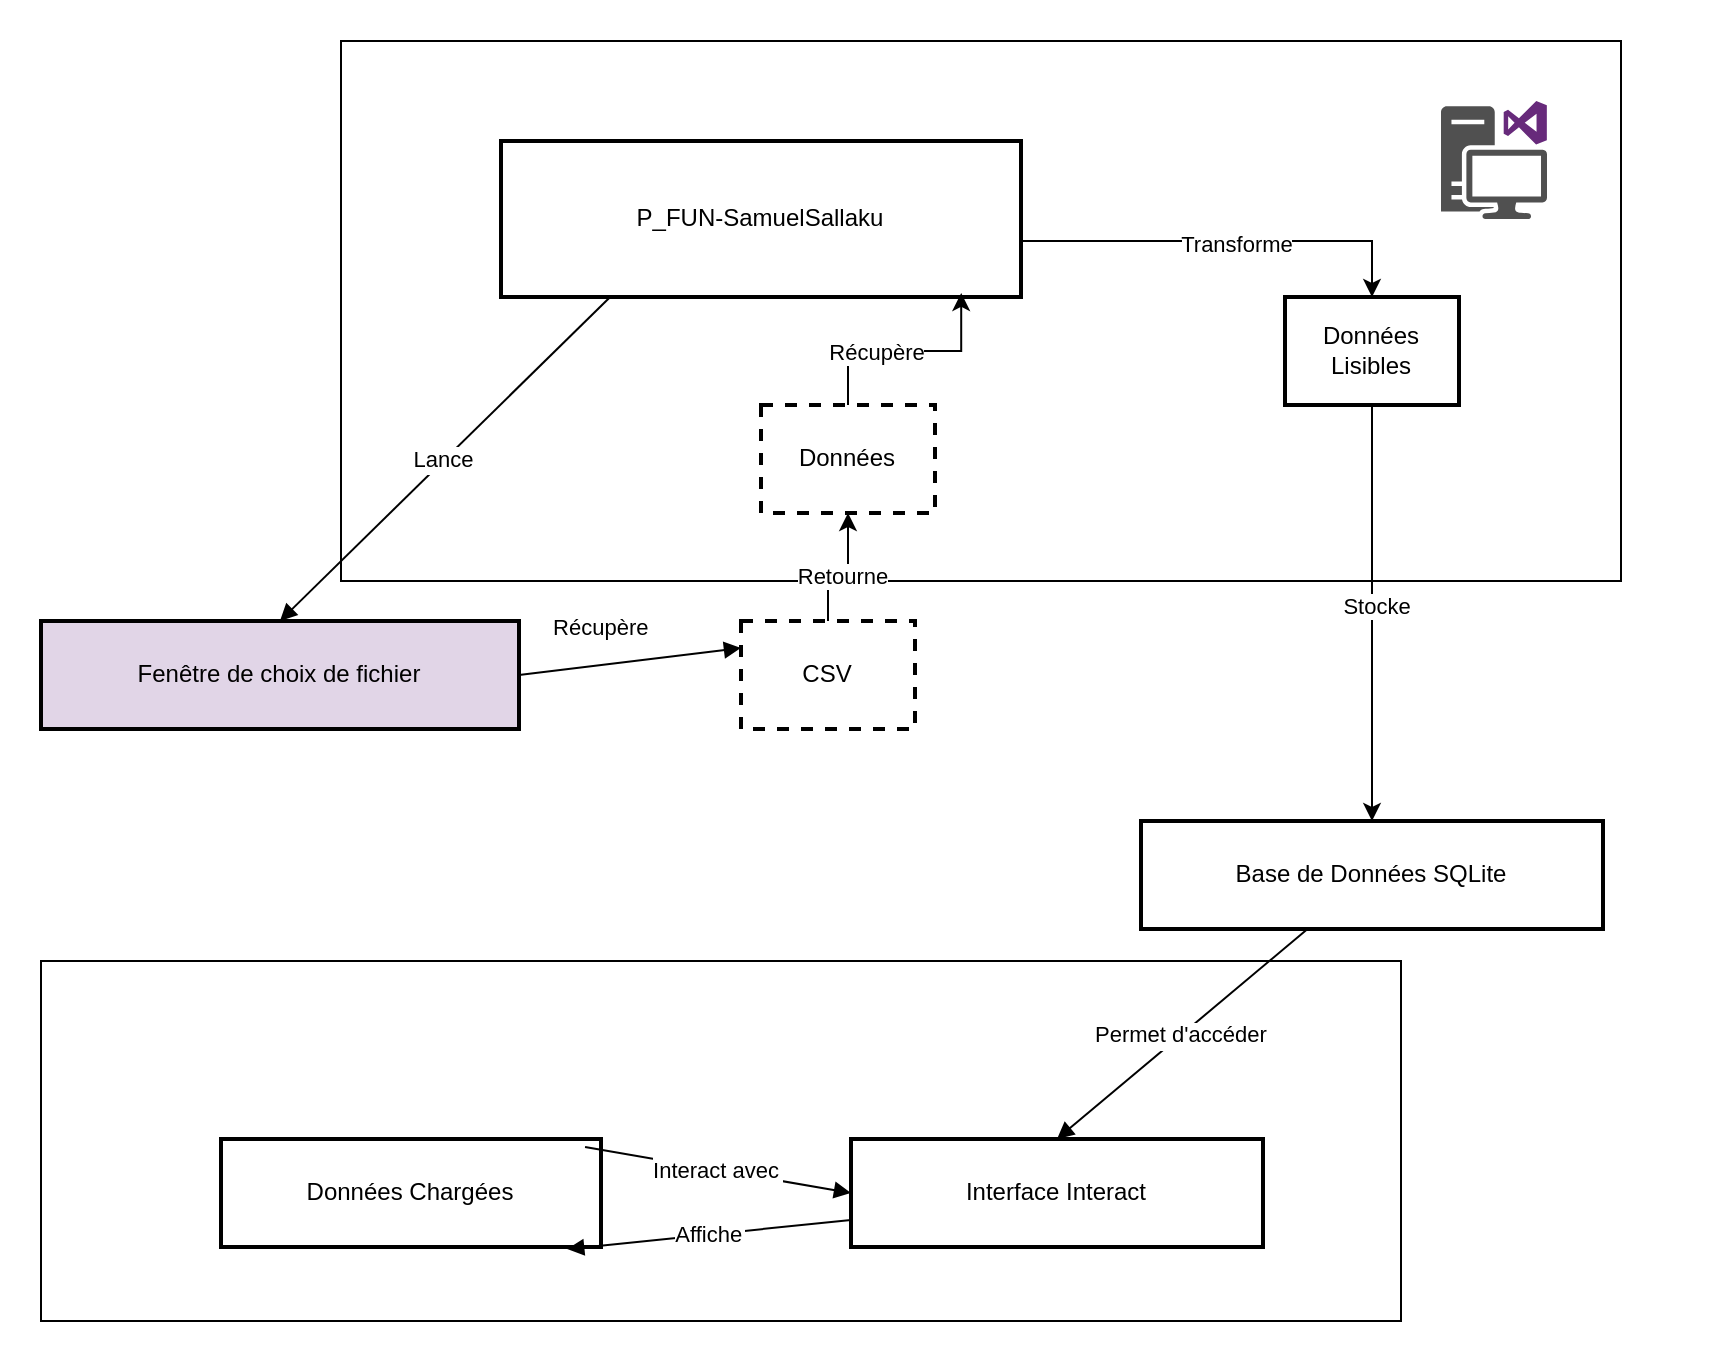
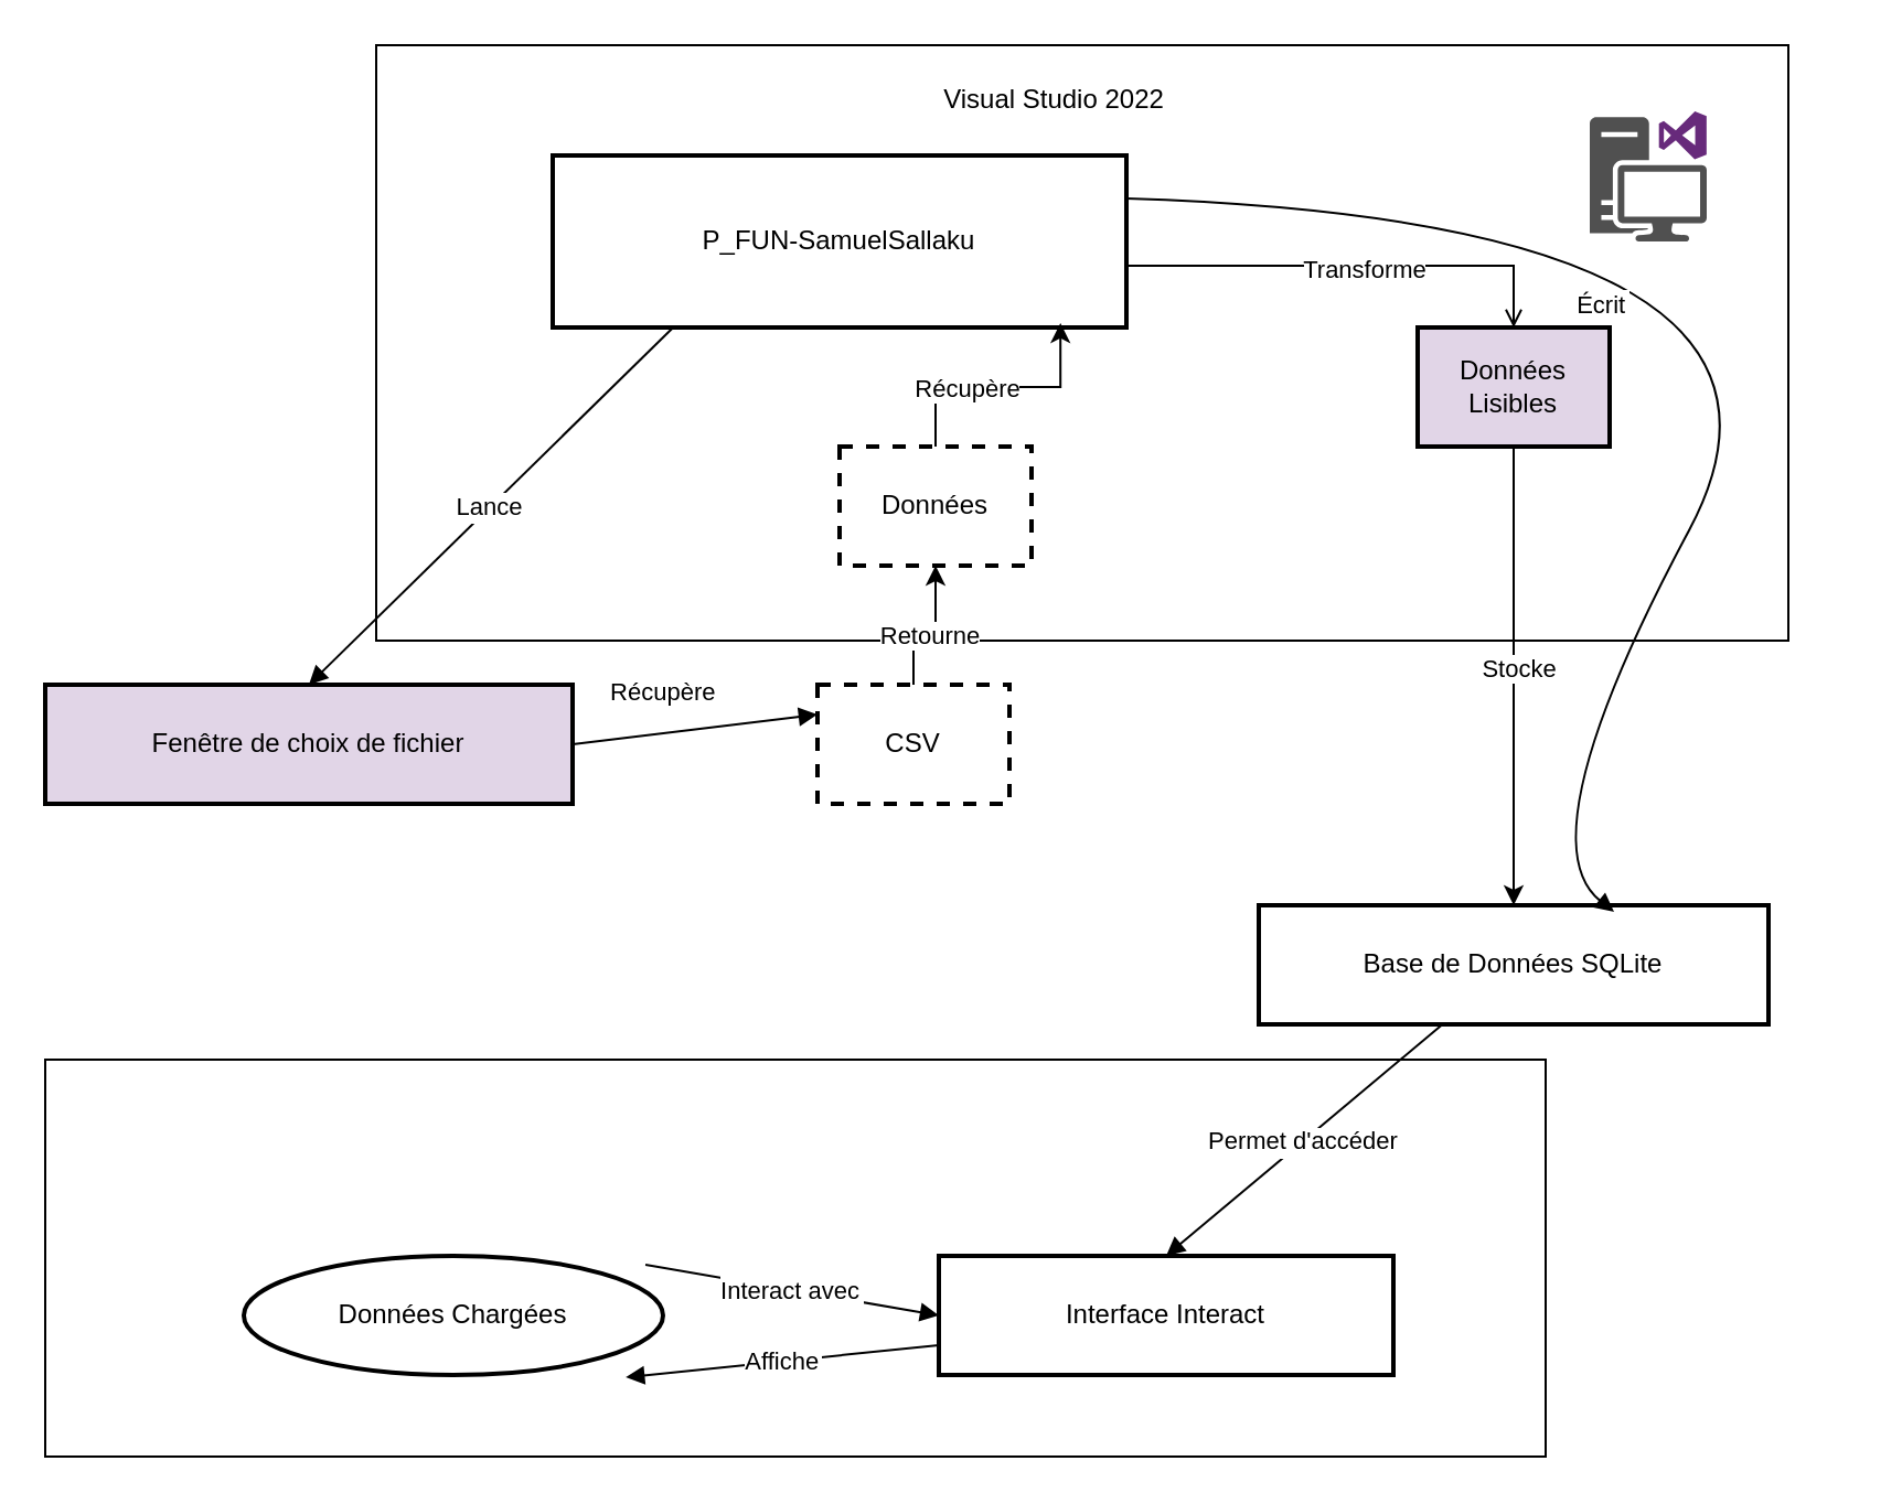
+ <mxCell id="20" value="Visual Studio 2022" style="text;html=1;whiteSpace=wrap;strokeColor=none;fillColor=none;align=center;verticalAlign=middle;rounded=0;" vertex="1" parent="1"><mxGeometry x="395" y="30" width="165" height="30" as="geometry" /></mxCell>
- <mxCell id="4" style="edgeStyle=orthogonalEdgeStyle;rounded=0;orthogonalLoop=1;jettySize=auto;html=1;entryX=0.5;entryY=0;entryDx=0;entryDy=0;" edge="1" parent="1" source="6" target="27"><mxGeometry relative="1" as="geometry"><Array as="points"><mxPoint x="686" y="120" /></Array></mxGeometry></mxCell>
+ <mxCell id="4" style="edgeStyle=orthogonalEdgeStyle;rounded=0;orthogonalLoop=1;jettySize=auto;html=1;entryX=0.5;entryY=0;entryDx=0;entryDy=0;endArrow=open;" edge="1" parent="1" source="6" target="27"><mxGeometry relative="1" as="geometry"><Array as="points"><mxPoint x="686" y="120" /></Array></mxGeometry></mxCell>
+ <mxCell id="18" value="Écrit" style="curved=1;startArrow=none;endArrow=block;entryX=0.697;entryY=0.056;entryDx=0;entryDy=0;entryPerimeter=0;exitX=1;exitY=0.25;exitDx=0;exitDy=0;" parent="1" source="6" target="11" edge="1"><mxGeometry x="-0.383" y="-41" relative="1" as="geometry"><Array as="points"><mxPoint x="840" y="100" /><mxPoint x="690" y="380" /></Array><mxPoint x="647.26" y="243" as="sourcePoint" /><mxPoint x="1" as="offset" /></mxGeometry></mxCell>
- <mxCell id="27" value="Données Lisibles" style="whiteSpace=wrap;strokeWidth=2;" vertex="1" parent="1"><mxGeometry x="642" y="148" width="87" height="54" as="geometry" /></mxCell>
+ <mxCell id="27" value="Données Lisibles" style="whiteSpace=wrap;strokeWidth=2;fillColor=#e1d5e7;" vertex="1" parent="1"><mxGeometry x="642" y="148" width="87" height="54" as="geometry" /></mxCell>
- <mxCell id="13" value="Données Chargées" style="whiteSpace=wrap;strokeWidth=2;" parent="1" vertex="1"><mxGeometry x="110" y="569" width="190" height="54" as="geometry" /></mxCell>
+ <mxCell id="13" value="Données Chargées" style="ellipse;whiteSpace=wrap;strokeWidth=2;" parent="1" vertex="1"><mxGeometry x="110" y="569" width="190" height="54" as="geometry" /></mxCell>
